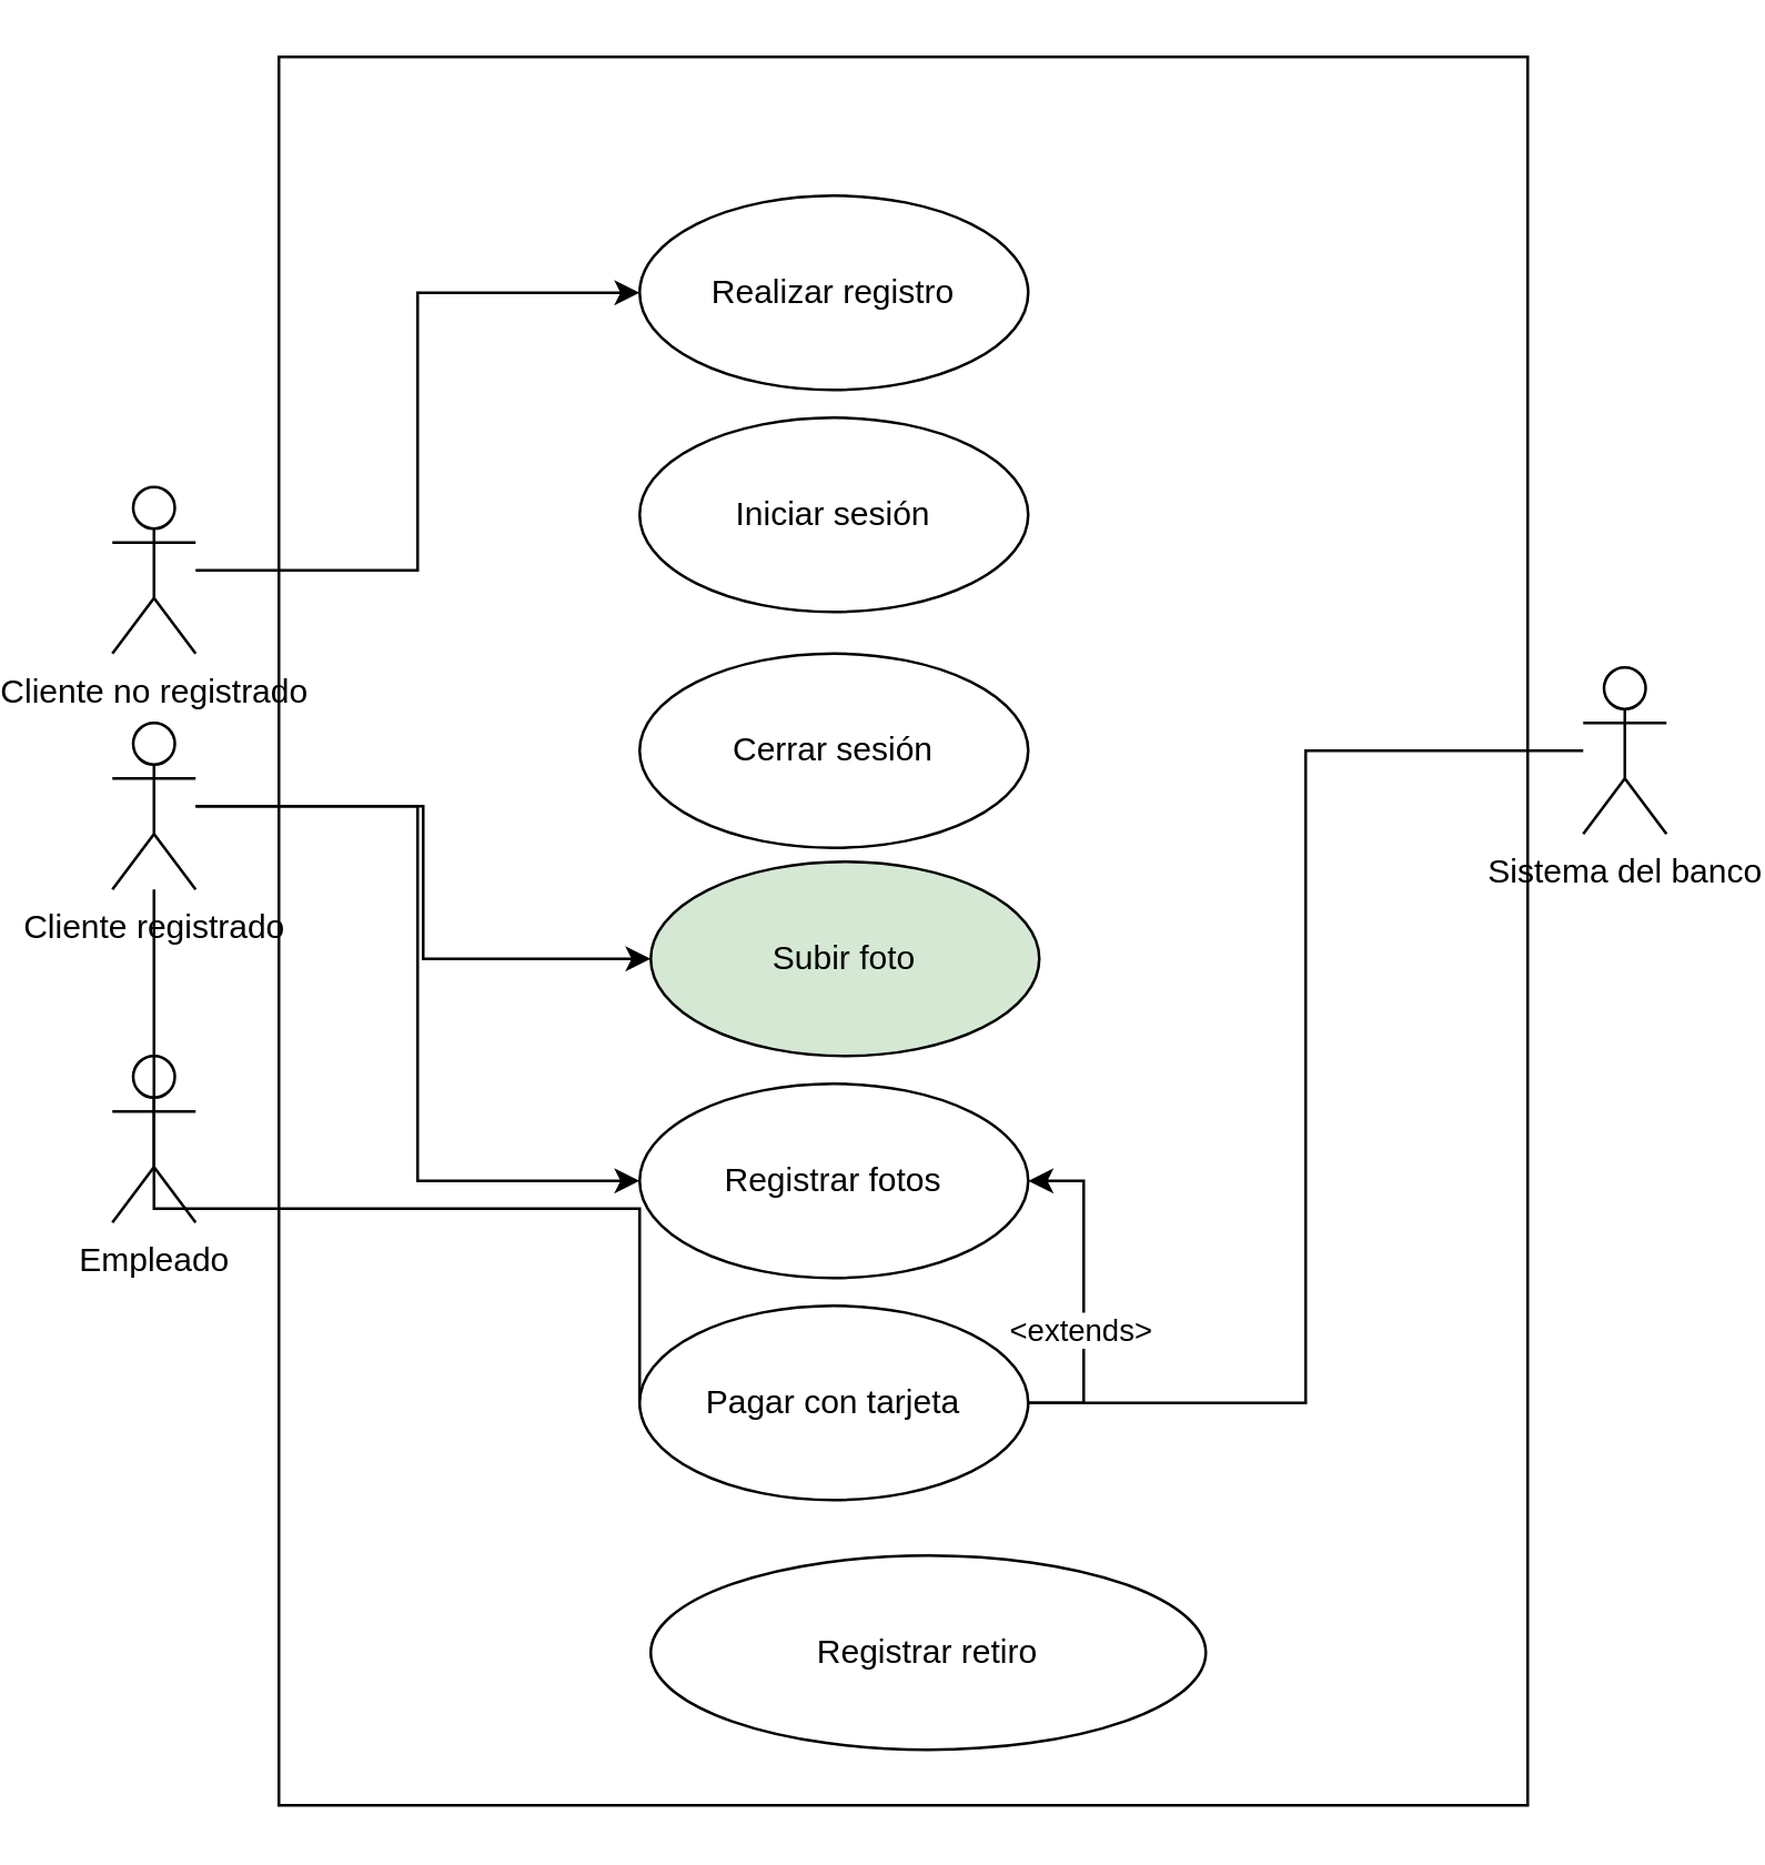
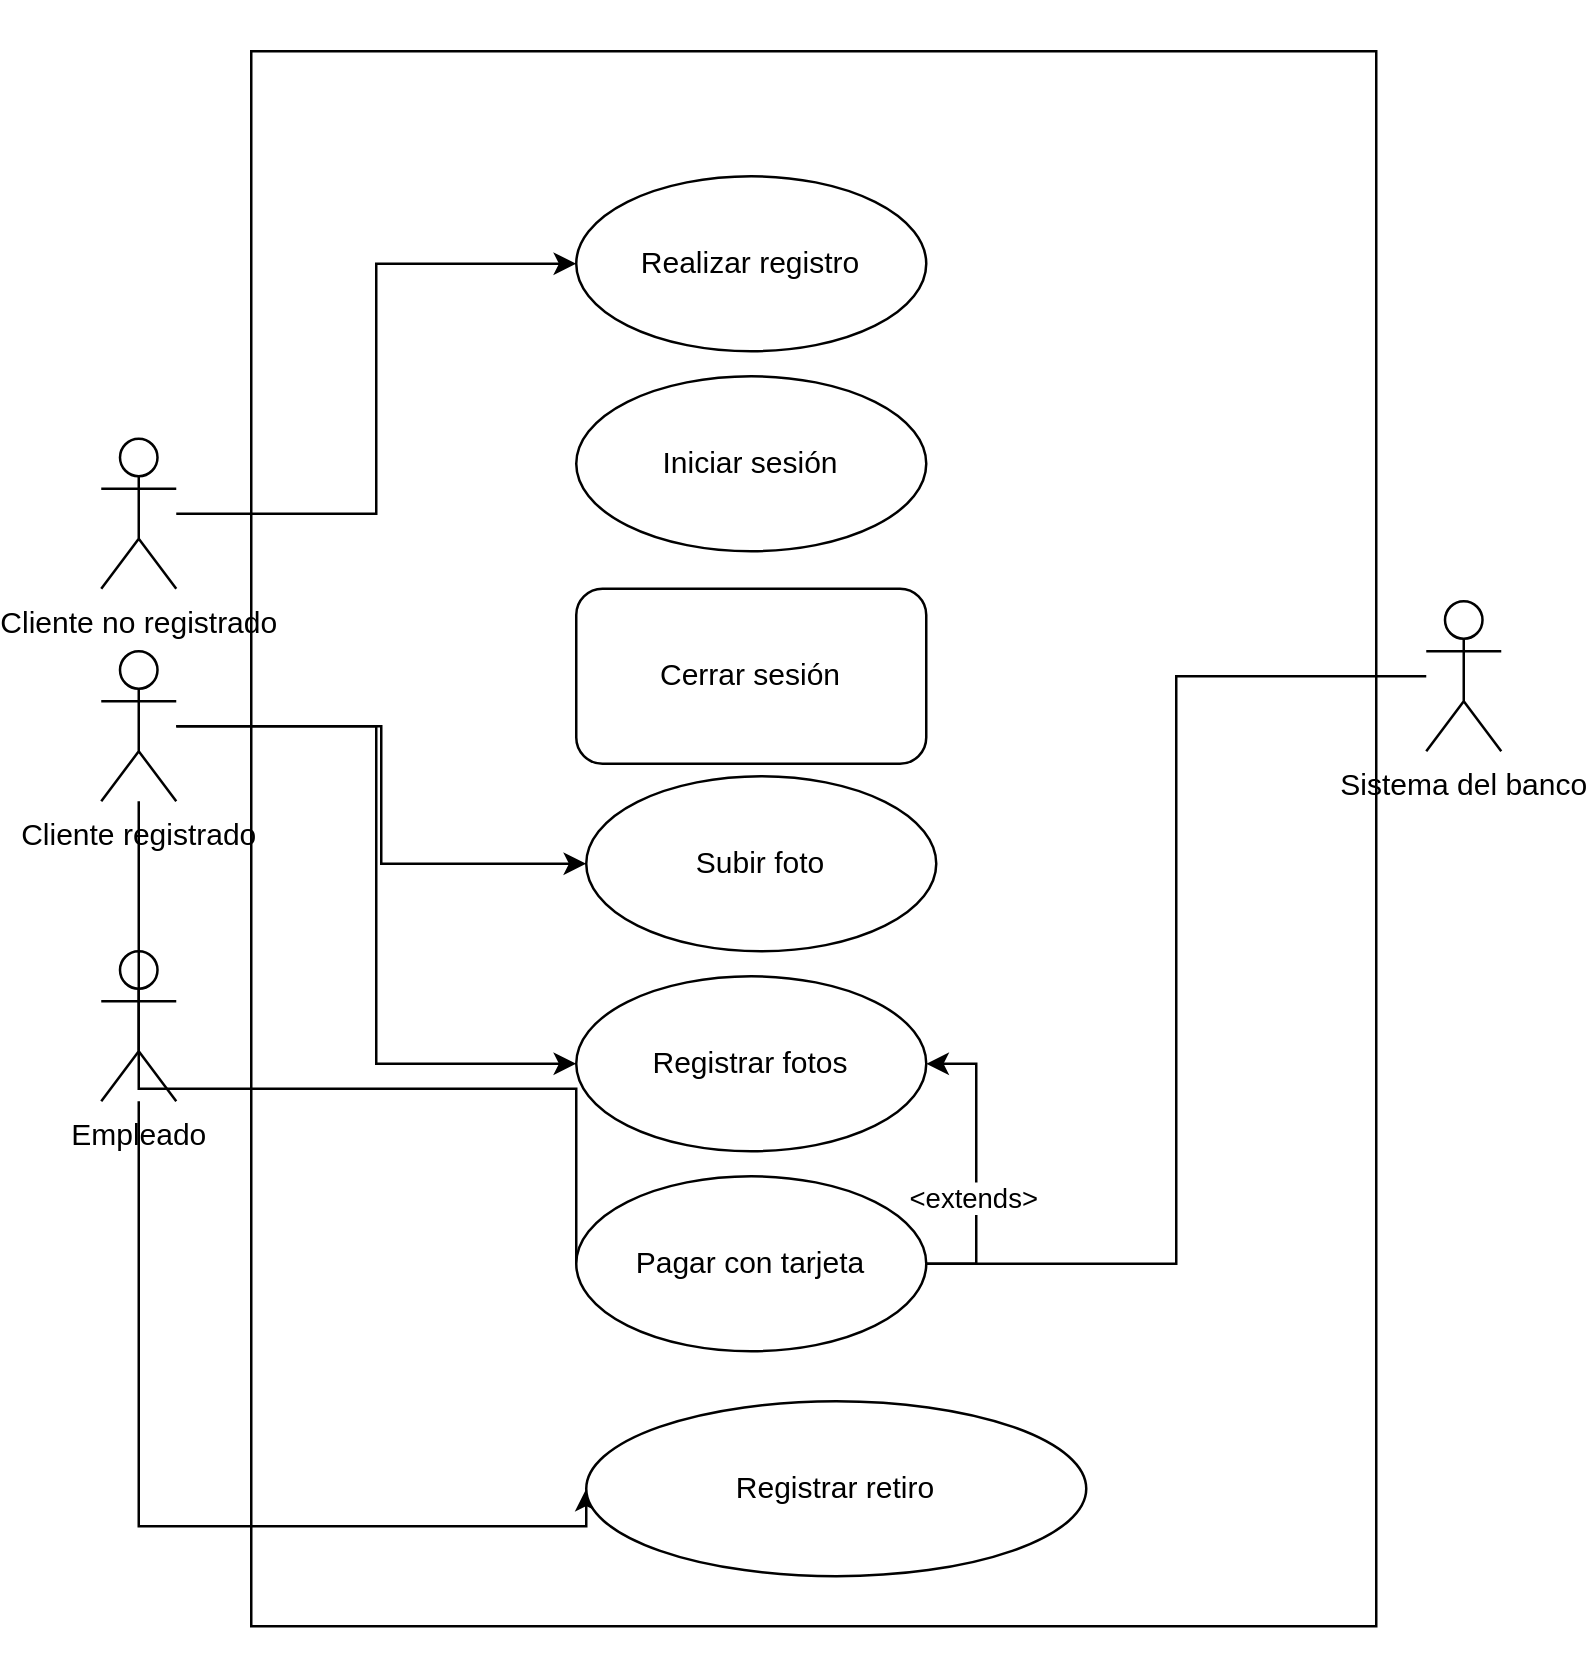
- <mxCell id="18" value="Cerrar sesión" style="ellipse;whiteSpace=wrap;html=1;" vertex="1" parent="1"><mxGeometry x="210" y="235" width="140" height="70" as="geometry" /></mxCell>
+ <mxCell id="18" value="Cerrar sesión" style="whiteSpace=wrap;html=1;rounded=1;" vertex="1" parent="1"><mxGeometry x="210" y="235" width="140" height="70" as="geometry" /></mxCell>
- <mxCell id="13" value="Subir foto" style="ellipse;whiteSpace=wrap;html=1;fillColor=#d5e8d4;" vertex="1" parent="1"><mxGeometry x="214" y="310" width="140" height="70" as="geometry" /></mxCell>
+ <mxCell id="13" value="Subir foto" style="ellipse;whiteSpace=wrap;html=1;" vertex="1" parent="1"><mxGeometry x="214" y="310" width="140" height="70" as="geometry" /></mxCell>
+ <mxCell id="5" style="edgeStyle=orthogonalEdgeStyle;rounded=0;orthogonalLoop=1;jettySize=auto;html=1;entryX=0;entryY=0.5;entryDx=0;entryDy=0;endArrow=classic;endFill=1;" edge="1" parent="1" source="6" target="17"><mxGeometry relative="1" as="geometry"><Array as="points"><mxPoint x="35" y="610" /><mxPoint x="214" y="610" /></Array></mxGeometry></mxCell>
